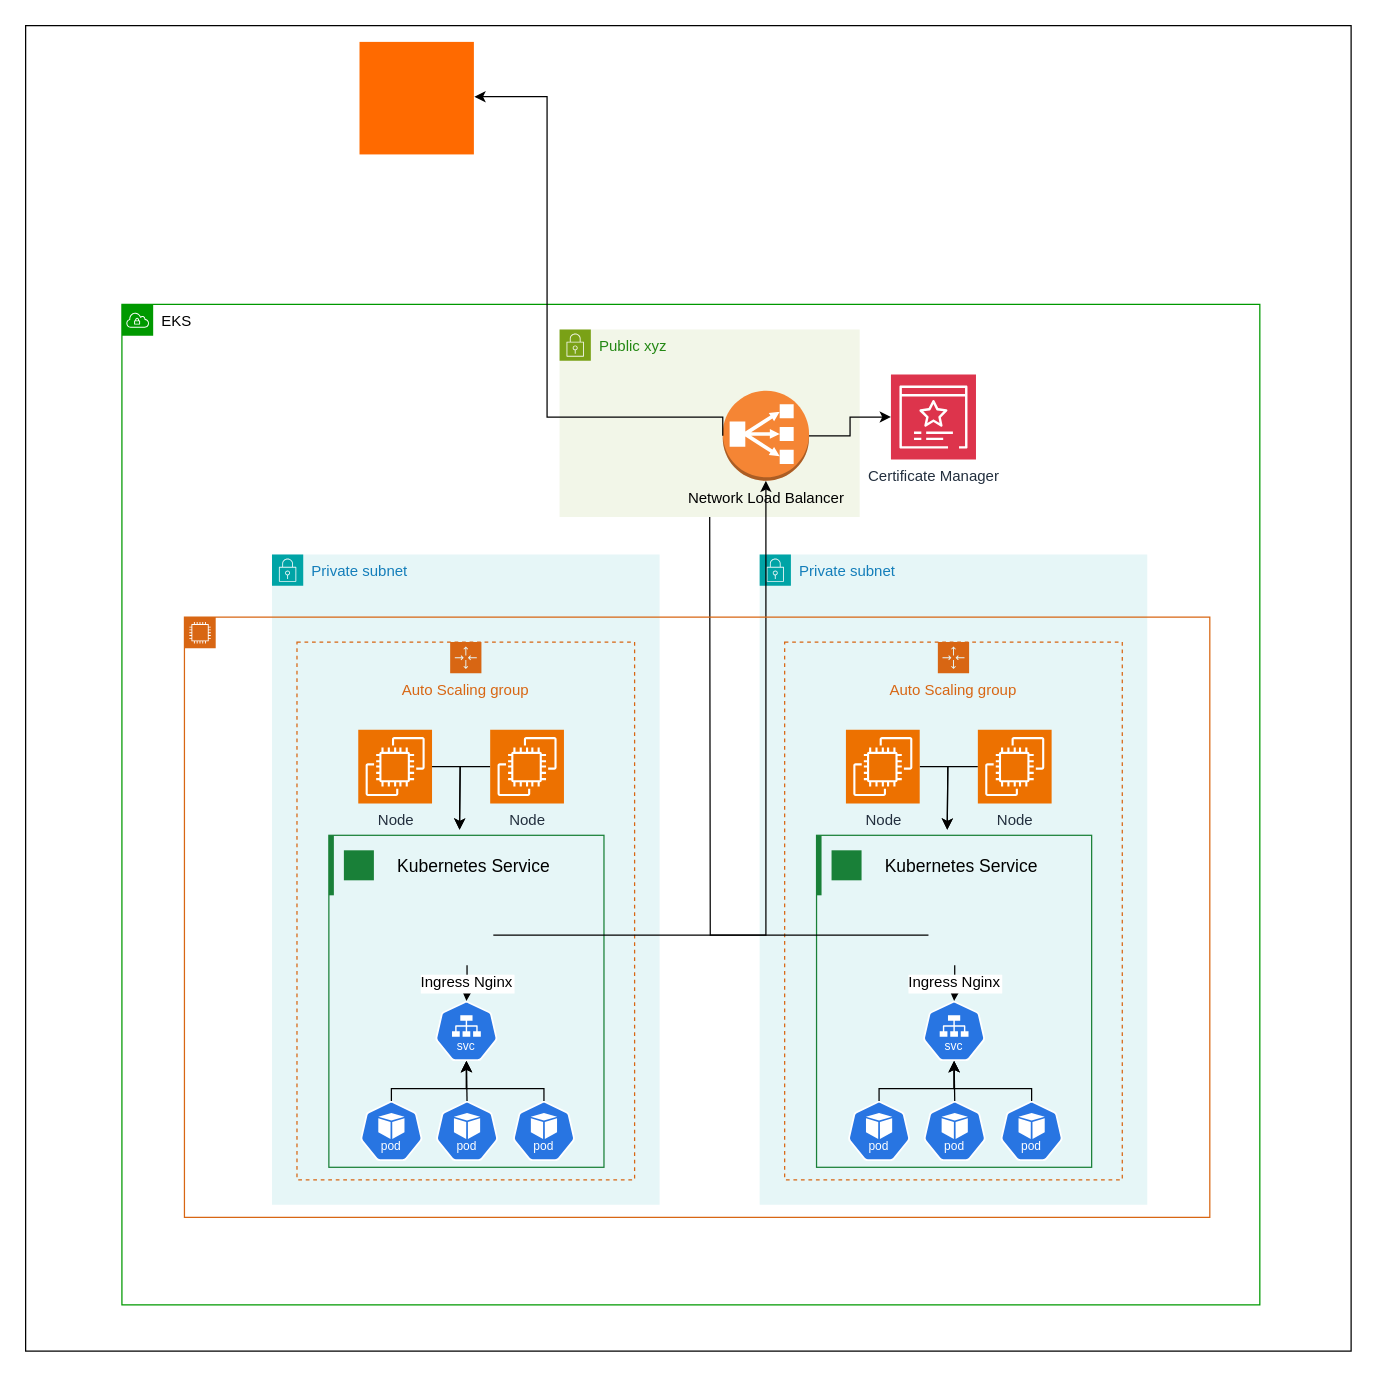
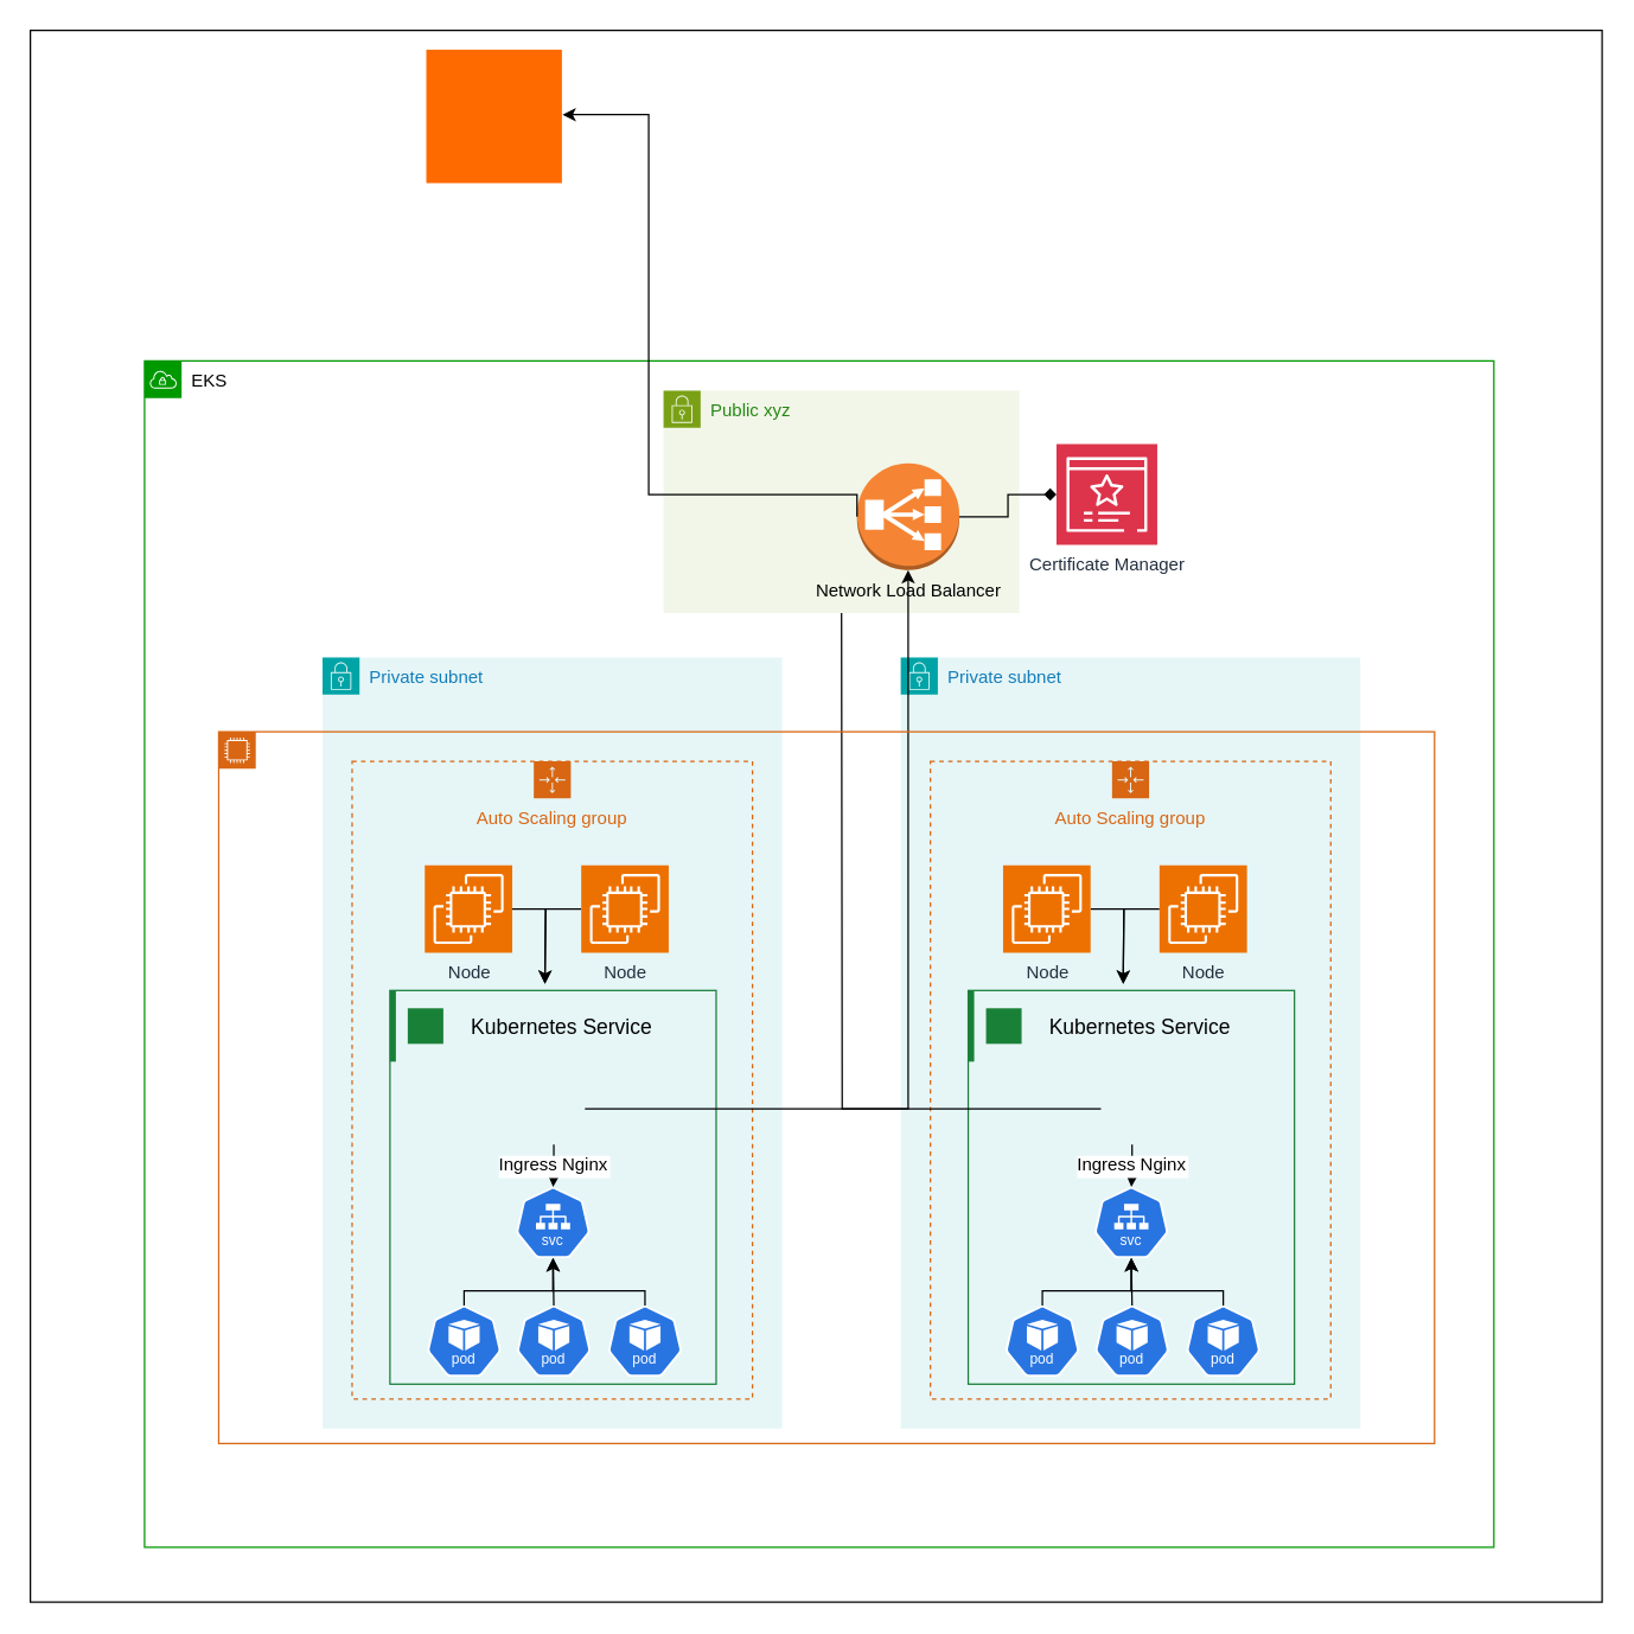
- <mxCell id="48" style="edgeStyle=orthogonalEdgeStyle;rounded=0;orthogonalLoop=1;jettySize=auto;html=1;exitX=1;exitY=0.5;exitDx=0;exitDy=0;exitPerimeter=0;entryX=0;entryY=0.5;entryDx=0;entryDy=0;entryPerimeter=0;" edge="1" parent="1" source="45" target="47"><mxGeometry relative="1" as="geometry" /></mxCell>
+ <mxCell id="48" style="edgeStyle=orthogonalEdgeStyle;rounded=0;orthogonalLoop=1;jettySize=auto;html=1;exitX=1;exitY=0.5;exitDx=0;exitDy=0;exitPerimeter=0;entryX=0;entryY=0.5;entryDx=0;entryDy=0;entryPerimeter=0;endArrow=diamond;" edge="1" parent="1" source="45" target="47"><mxGeometry relative="1" as="geometry" /></mxCell>
